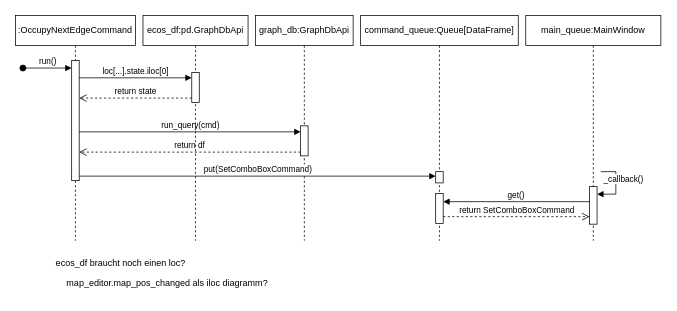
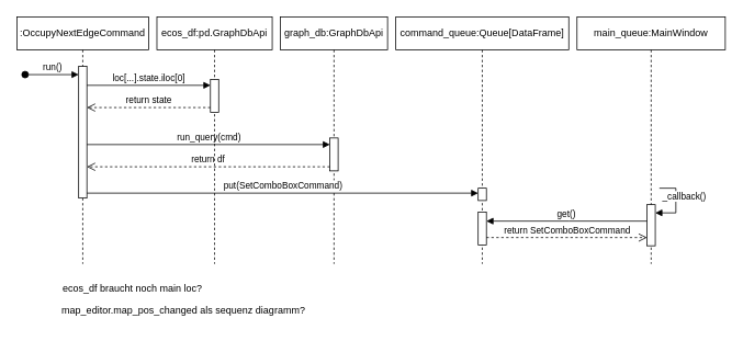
- <mxCell id="5" value="ecos_df braucht noch einen loc?" style="text;html=1;align=center;verticalAlign=middle;resizable=0;points=[];autosize=1;strokeColor=none;fillColor=none;" vertex="1" parent="1"><mxGeometry x="60" y="335" width="200" height="30" as="geometry" /></mxCell>
+ <mxCell id="5" value="ecos_df braucht noch main loc?" style="text;html=1;align=center;verticalAlign=middle;resizable=0;points=[];autosize=1;strokeColor=none;fillColor=none;" vertex="1" parent="1"><mxGeometry x="60" y="335" width="200" height="30" as="geometry" /></mxCell>
- <mxCell id="6" value="map_editor.map_pos_changed als iloc diagramm?" style="text;html=1;align=center;verticalAlign=middle;resizable=0;points=[];autosize=1;strokeColor=none;fillColor=none;" vertex="1" parent="1"><mxGeometry x="62" y="362" width="320" height="30" as="geometry" /></mxCell>
+ <mxCell id="6" value="map_editor.map_pos_changed als sequenz diagramm?" style="text;html=1;align=center;verticalAlign=middle;resizable=0;points=[];autosize=1;strokeColor=none;fillColor=none;" vertex="1" parent="1"><mxGeometry x="62" y="362" width="320" height="30" as="geometry" /></mxCell>
